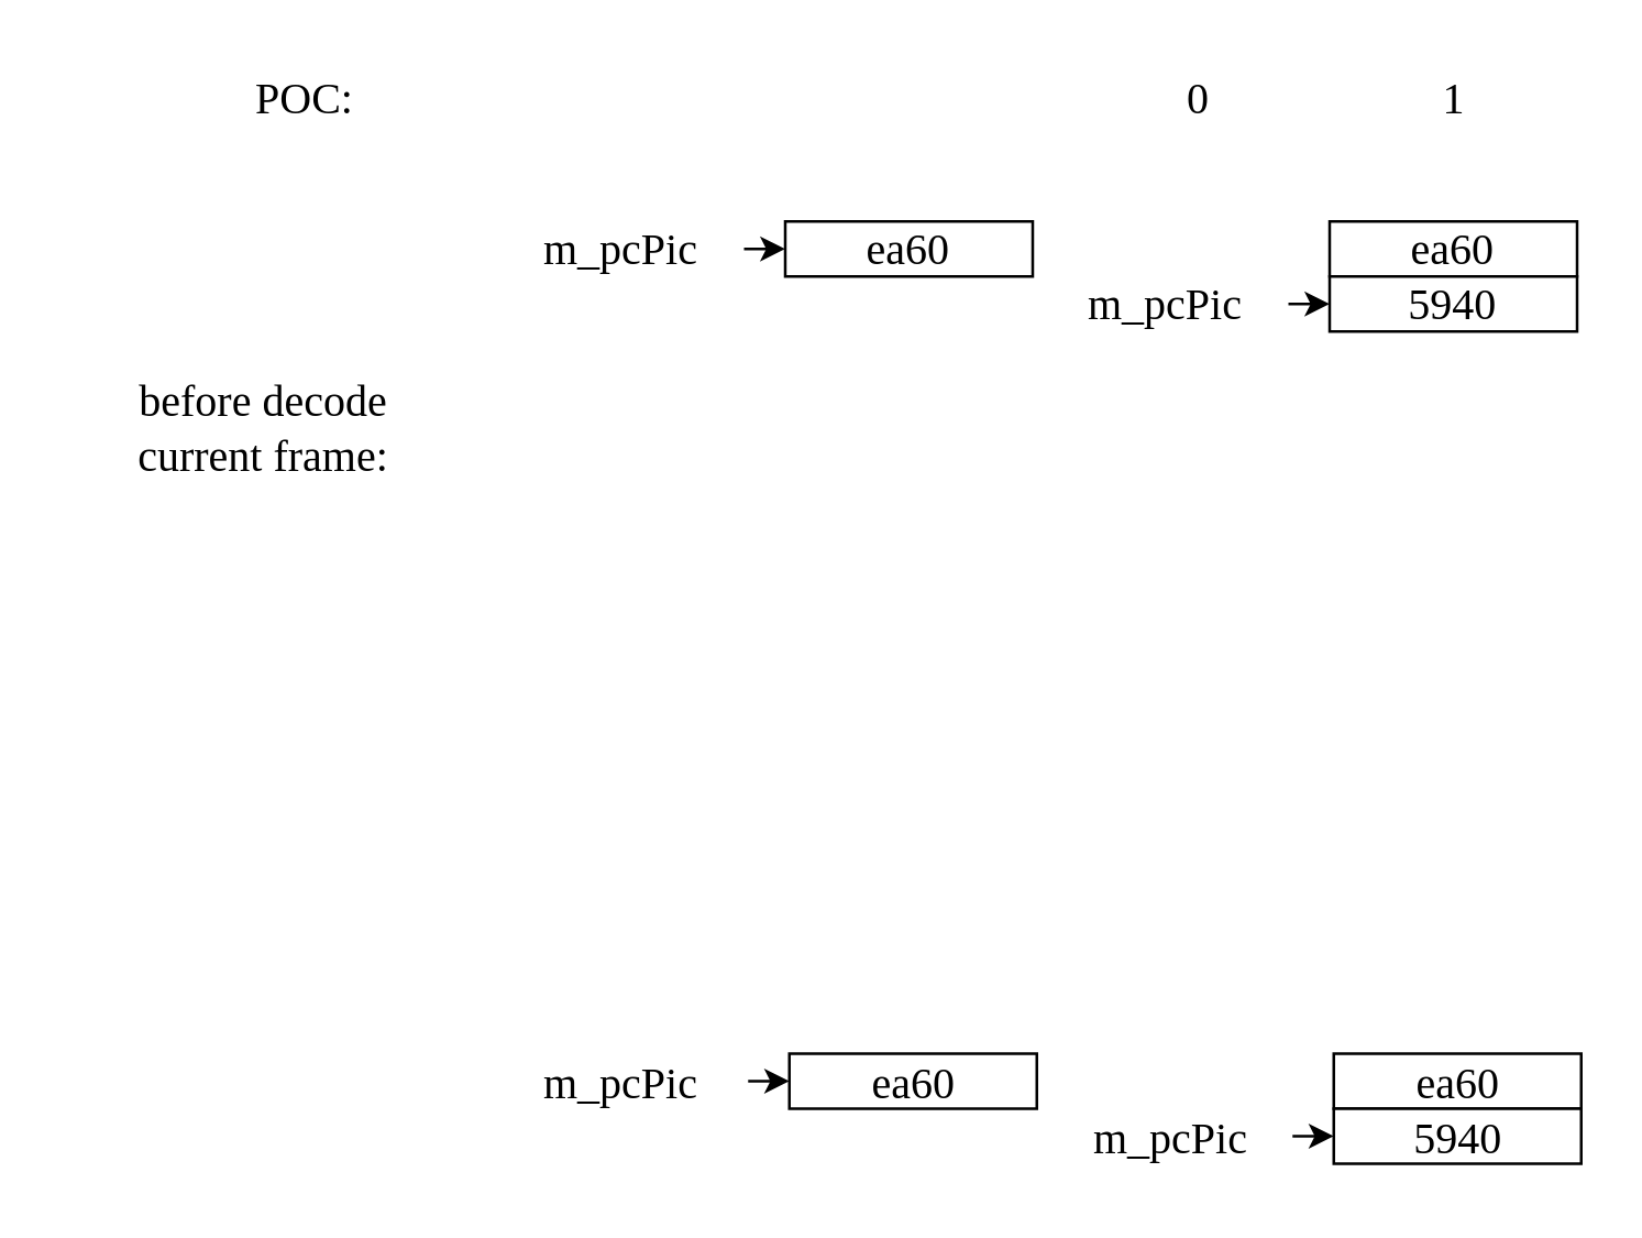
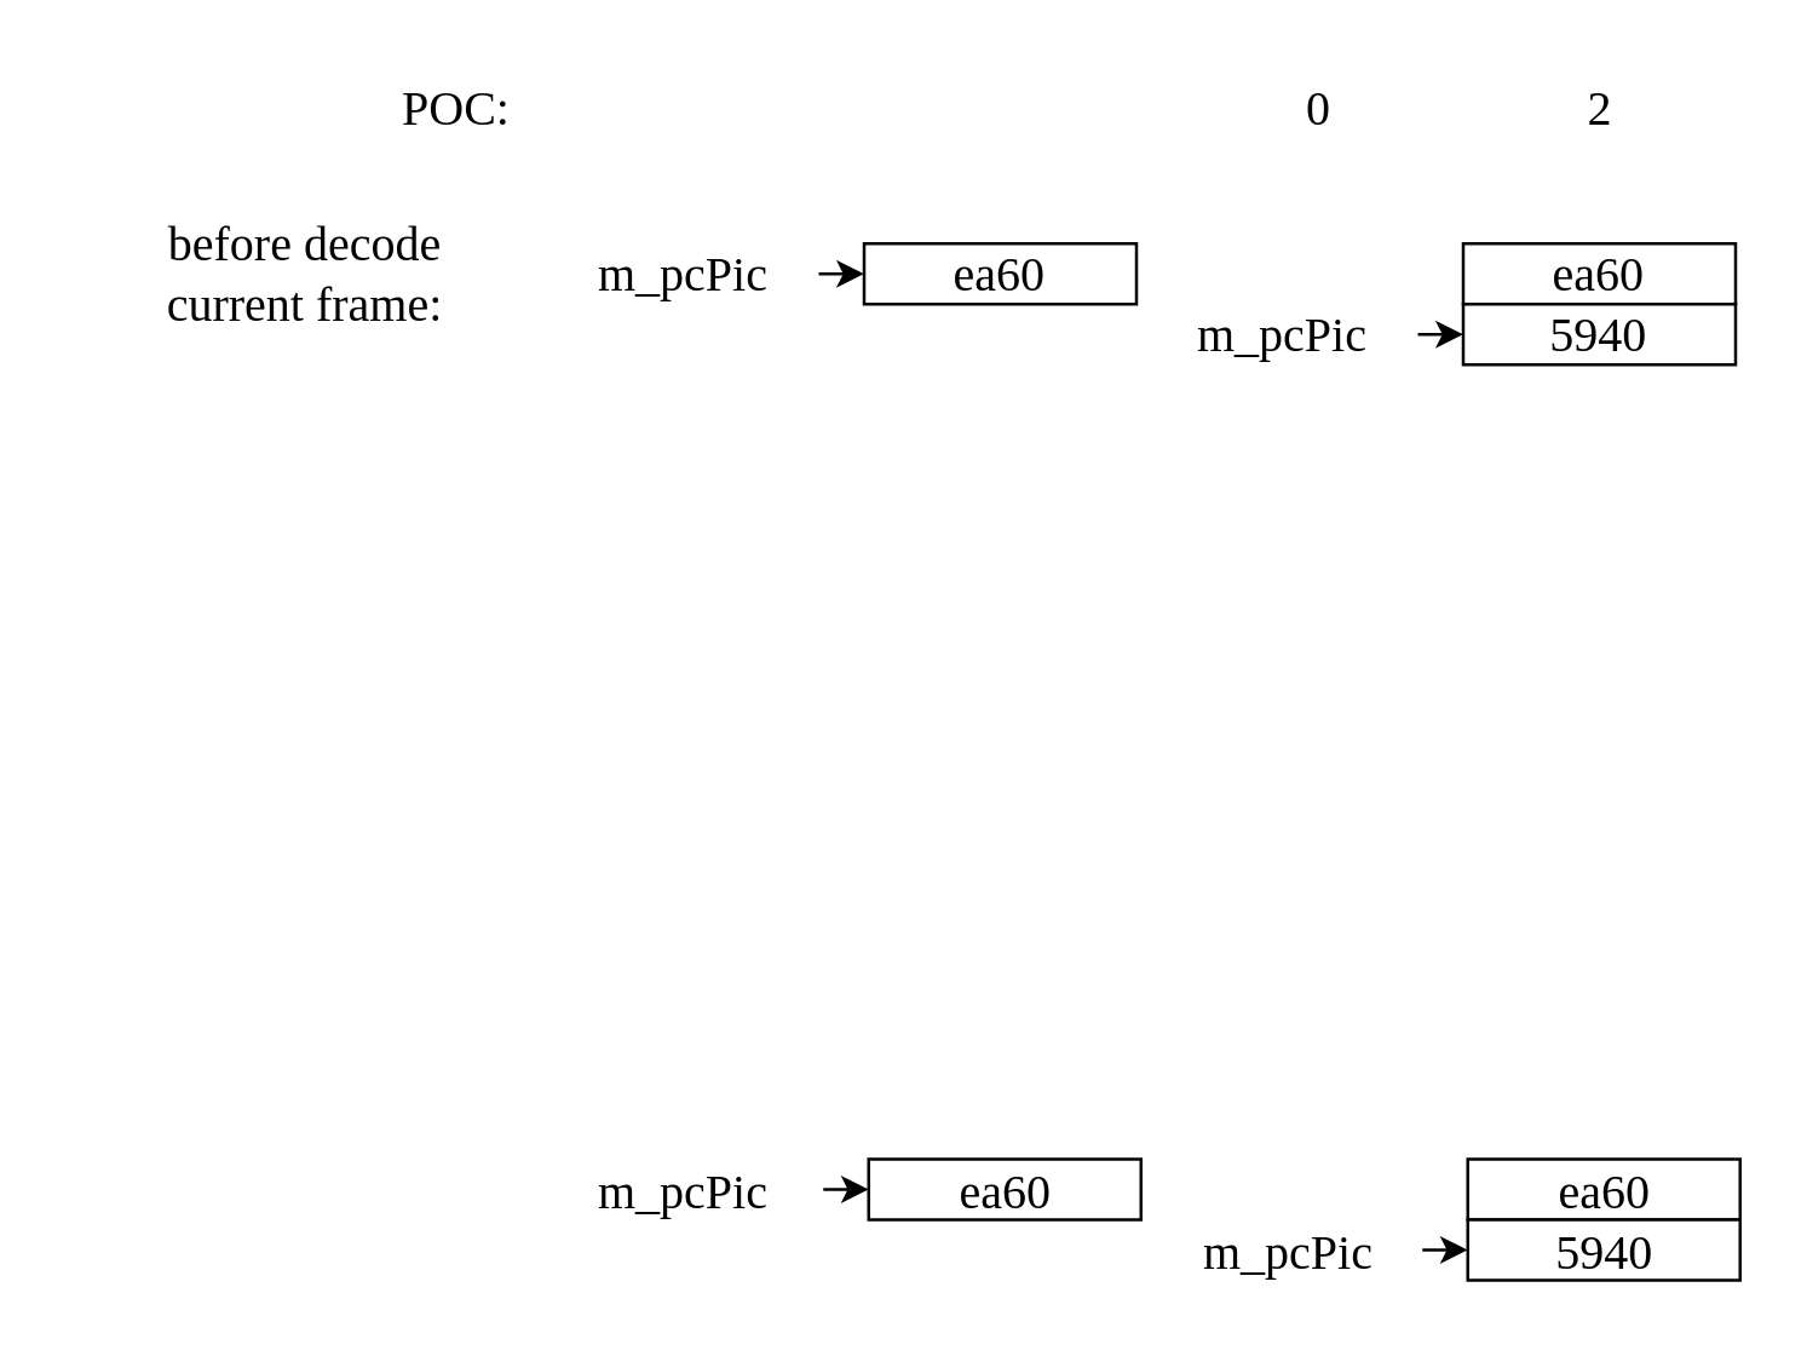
- <mxCell id="4" value="POC:" style="text;html=1;resizable=0;autosize=1;align=center;verticalAlign=middle;points=[];fillColor=none;strokeColor=none;rounded=0;fontFamily=Lucida Console;fontSize=16;" vertex="1" parent="1"><mxGeometry x="80" y="20" width="60" height="30" as="geometry" /></mxCell>
+ <mxCell id="4" value="POC:" style="text;html=1;resizable=0;autosize=1;align=center;verticalAlign=middle;points=[];fillColor=none;strokeColor=none;rounded=0;fontFamily=Lucida Console;fontSize=16;" vertex="1" parent="1"><mxGeometry x="120" y="20" width="60" height="30" as="geometry" /></mxCell>
- <mxCell id="7" value="1" style="text;html=1;resizable=0;autosize=1;align=center;verticalAlign=middle;points=[];fillColor=none;strokeColor=none;rounded=0;fontFamily=Lucida Console;fontSize=16;" vertex="1" parent="1"><mxGeometry x="513" y="20" width="30" height="30" as="geometry" /></mxCell>
+ <mxCell id="7" value="2" style="text;html=1;resizable=0;autosize=1;align=center;verticalAlign=middle;points=[];fillColor=none;strokeColor=none;rounded=0;fontFamily=Lucida Console;fontSize=16;" vertex="1" parent="1"><mxGeometry x="513" y="20" width="30" height="30" as="geometry" /></mxCell>
- <mxCell id="5" value="before decode&lt;br&gt;current frame:" style="text;html=1;resizable=0;autosize=1;align=center;verticalAlign=middle;points=[];fillColor=none;strokeColor=none;rounded=0;fontFamily=Lucida Console;fontSize=16;" vertex="1" parent="1"><mxGeometry x="15" y="130" width="160" height="50" as="geometry" /></mxCell>
+ <mxCell id="5" value="before decode&lt;br&gt;current frame:" style="text;html=1;resizable=0;autosize=1;align=center;verticalAlign=middle;points=[];fillColor=none;strokeColor=none;rounded=0;fontFamily=Lucida Console;fontSize=16;" vertex="1" parent="1"><mxGeometry x="20" y="65" width="160" height="50" as="geometry" /></mxCell>
